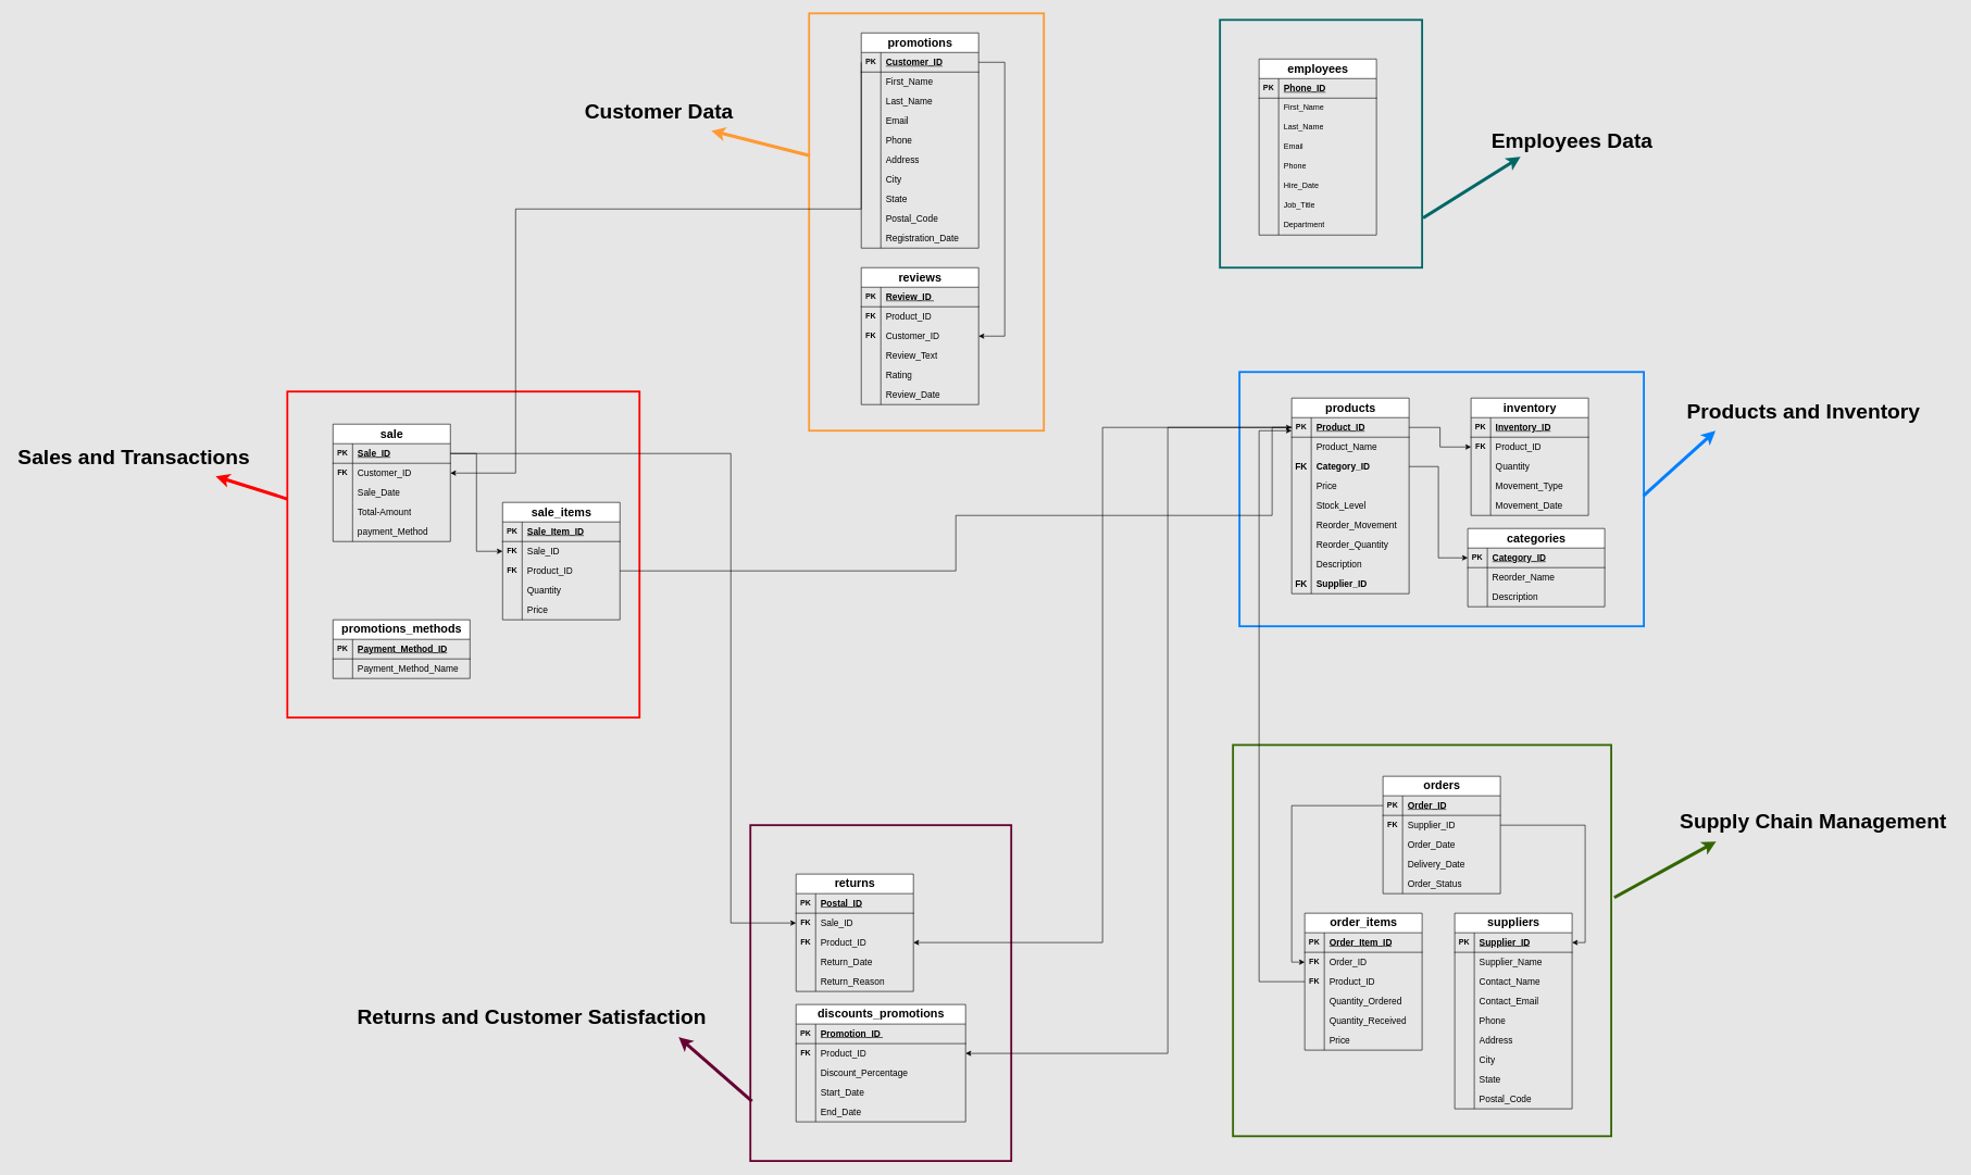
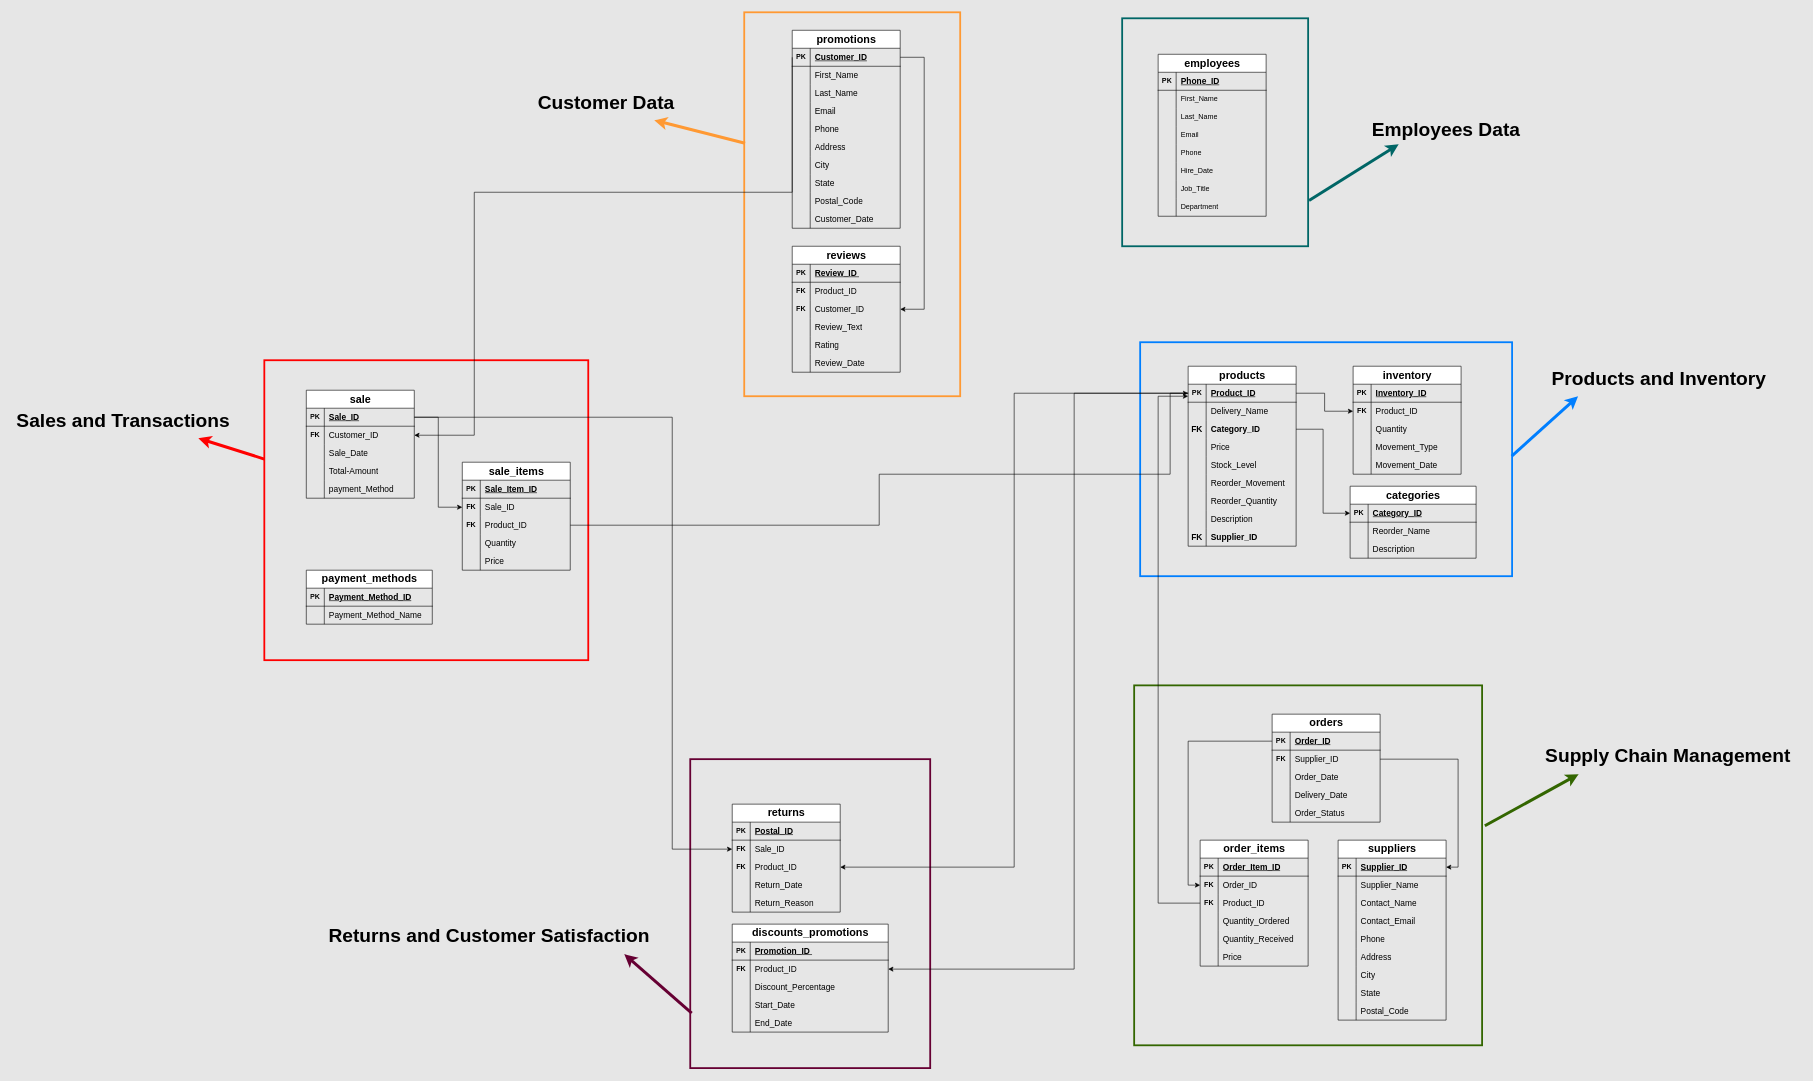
- <mxCell id="38" value="&lt;font style=&quot;font-size: 14px;&quot;&gt;Registration_Date &lt;/font&gt;" style="shape=partialRectangle;connectable=0;fillColor=none;top=0;left=0;bottom=0;right=0;align=left;spacingLeft=6;overflow=hidden;whiteSpace=wrap;html=1;labelBackgroundColor=none;rounded=0;" parent="36" vertex="1"><mxGeometry x="30" width="150" height="30" as="geometry"><mxRectangle width="150" height="30" as="alternateBounds" /></mxGeometry></mxCell>
+ <mxCell id="38" value="&lt;font style=&quot;font-size: 14px;&quot;&gt;Customer_Date &lt;/font&gt;" style="shape=partialRectangle;connectable=0;fillColor=none;top=0;left=0;bottom=0;right=0;align=left;spacingLeft=6;overflow=hidden;whiteSpace=wrap;html=1;labelBackgroundColor=none;rounded=0;" parent="36" vertex="1"><mxGeometry x="30" width="150" height="30" as="geometry"><mxRectangle width="150" height="30" as="alternateBounds" /></mxGeometry></mxCell>
- <mxCell id="45" value="&lt;font style=&quot;font-size: 14px;&quot;&gt;Product_Name&lt;/font&gt;" style="shape=partialRectangle;connectable=0;fillColor=none;top=0;left=0;bottom=0;right=0;align=left;spacingLeft=6;overflow=hidden;whiteSpace=wrap;html=1;labelBackgroundColor=none;rounded=0;" parent="43" vertex="1"><mxGeometry x="30" width="150" height="30" as="geometry"><mxRectangle width="150" height="30" as="alternateBounds" /></mxGeometry></mxCell>
+ <mxCell id="45" value="&lt;font style=&quot;font-size: 14px;&quot;&gt;Delivery_Name&lt;/font&gt;" style="shape=partialRectangle;connectable=0;fillColor=none;top=0;left=0;bottom=0;right=0;align=left;spacingLeft=6;overflow=hidden;whiteSpace=wrap;html=1;labelBackgroundColor=none;rounded=0;" parent="43" vertex="1"><mxGeometry x="30" width="150" height="30" as="geometry"><mxRectangle width="150" height="30" as="alternateBounds" /></mxGeometry></mxCell>
- <mxCell id="245" value="&lt;font style=&quot;font-size: 18px;&quot;&gt;promotions_methods  &lt;/font&gt;" style="shape=table;startSize=30;container=1;collapsible=1;childLayout=tableLayout;fixedRows=1;rowLines=0;fontStyle=1;align=center;resizeLast=1;html=1;labelBackgroundColor=none;rounded=0;" parent="1" vertex="1"><mxGeometry x="510" y="950" width="210" height="90" as="geometry" /></mxCell>
+ <mxCell id="245" value="&lt;font style=&quot;font-size: 18px;&quot;&gt;payment_methods  &lt;/font&gt;" style="shape=table;startSize=30;container=1;collapsible=1;childLayout=tableLayout;fixedRows=1;rowLines=0;fontStyle=1;align=center;resizeLast=1;html=1;labelBackgroundColor=none;rounded=0;" parent="1" vertex="1"><mxGeometry x="510" y="950" width="210" height="90" as="geometry" /></mxCell>
